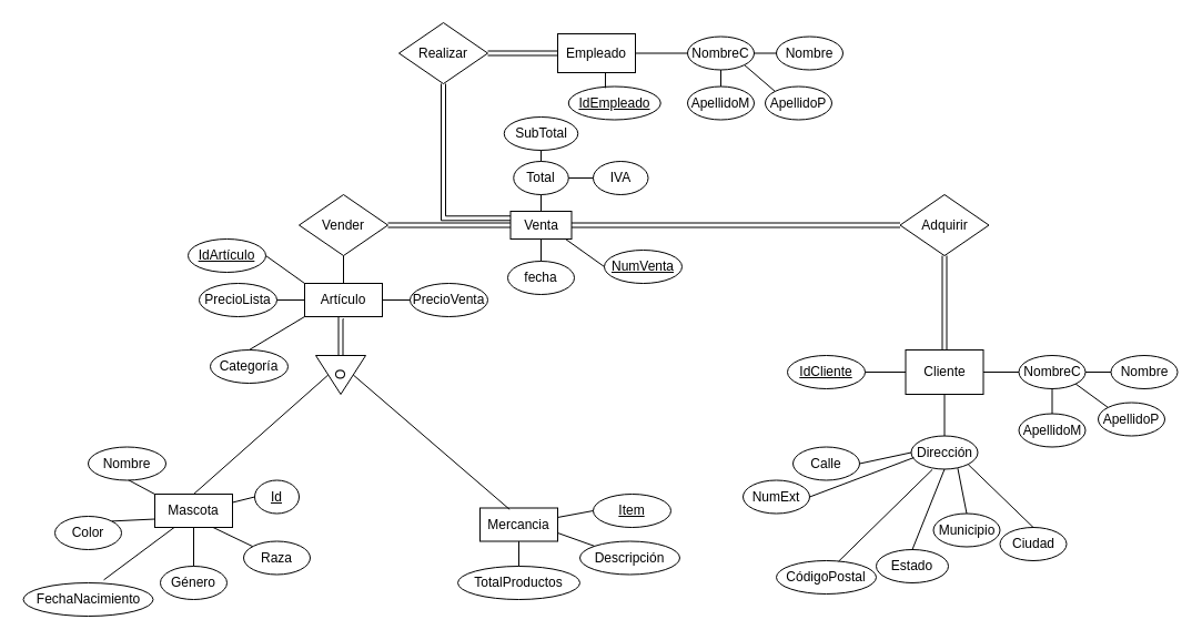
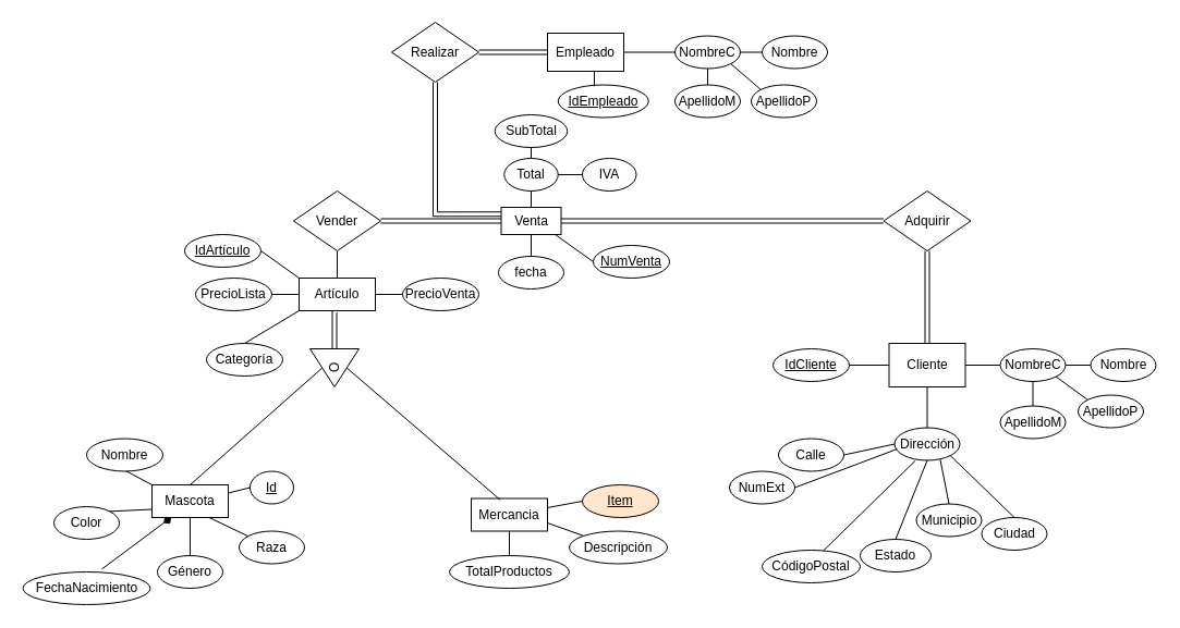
- <mxCell id="16" value="&lt;u&gt;Item&lt;/u&gt;" style="ellipse;whiteSpace=wrap;html=1;" vertex="1" parent="1"><mxGeometry x="534" y="445" width="70" height="30" as="geometry" /></mxCell>
+ <mxCell id="16" value="&lt;u&gt;Item&lt;/u&gt;" style="ellipse;whiteSpace=wrap;html=1;fillColor=#ffe6cc;" vertex="1" parent="1"><mxGeometry x="534" y="445" width="70" height="30" as="geometry" /></mxCell>
- <mxCell id="9" value="" style="endArrow=none;html=1;rounded=0;exitX=0.62;exitY=-0.089;exitDx=0;exitDy=0;exitPerimeter=0;entryX=0.25;entryY=1;entryDx=0;entryDy=0;" edge="1" parent="1" source="4" target="2"><mxGeometry width="50" height="50" relative="1" as="geometry"><mxPoint x="9" y="330" as="sourcePoint" /><mxPoint x="59" y="280" as="targetPoint" /></mxGeometry></mxCell>
+ <mxCell id="9" value="" style="endArrow=diamond;html=1;rounded=0;exitX=0.62;exitY=-0.089;exitDx=0;exitDy=0;exitPerimeter=0;entryX=0.25;entryY=1;entryDx=0;entryDy=0;" edge="1" parent="1" source="4" target="2"><mxGeometry width="50" height="50" relative="1" as="geometry"><mxPoint x="9" y="330" as="sourcePoint" /><mxPoint x="59" y="280" as="targetPoint" /></mxGeometry></mxCell>
